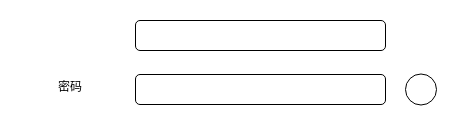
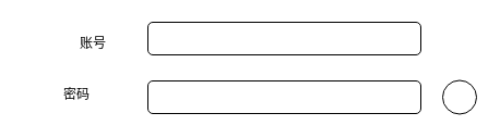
+ <mxCell id="4" value="账号" style="text;html=1;strokeColor=none;fillColor=none;align=center;verticalAlign=middle;whiteSpace=wrap;rounded=0;" parent="1" vertex="1"><mxGeometry x="35" y="30" width="100" height="20" as="geometry" /></mxCell>
